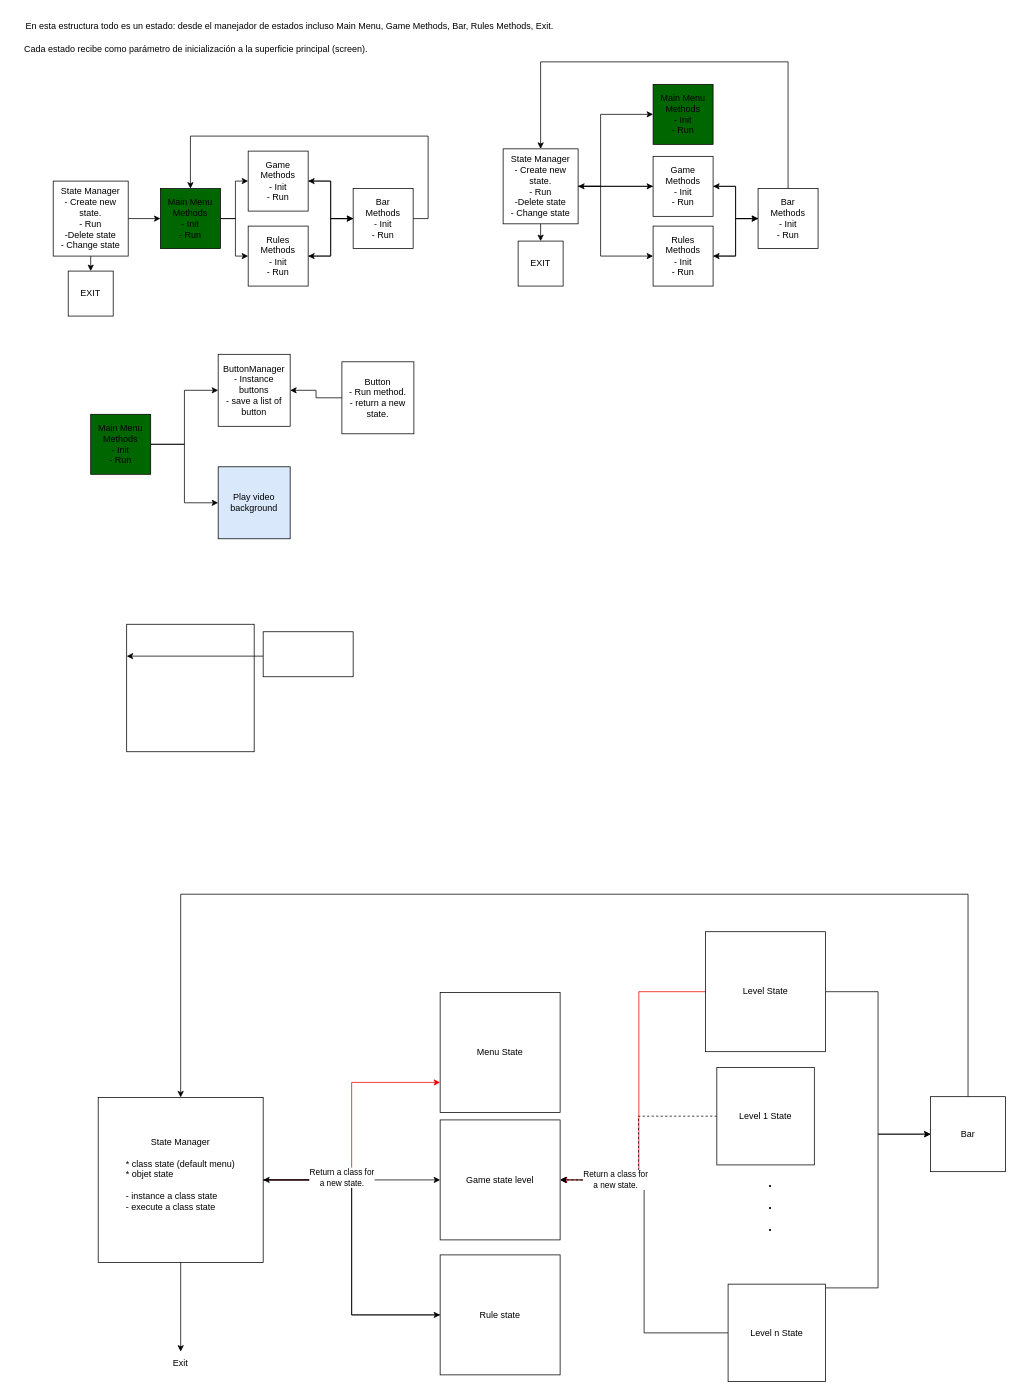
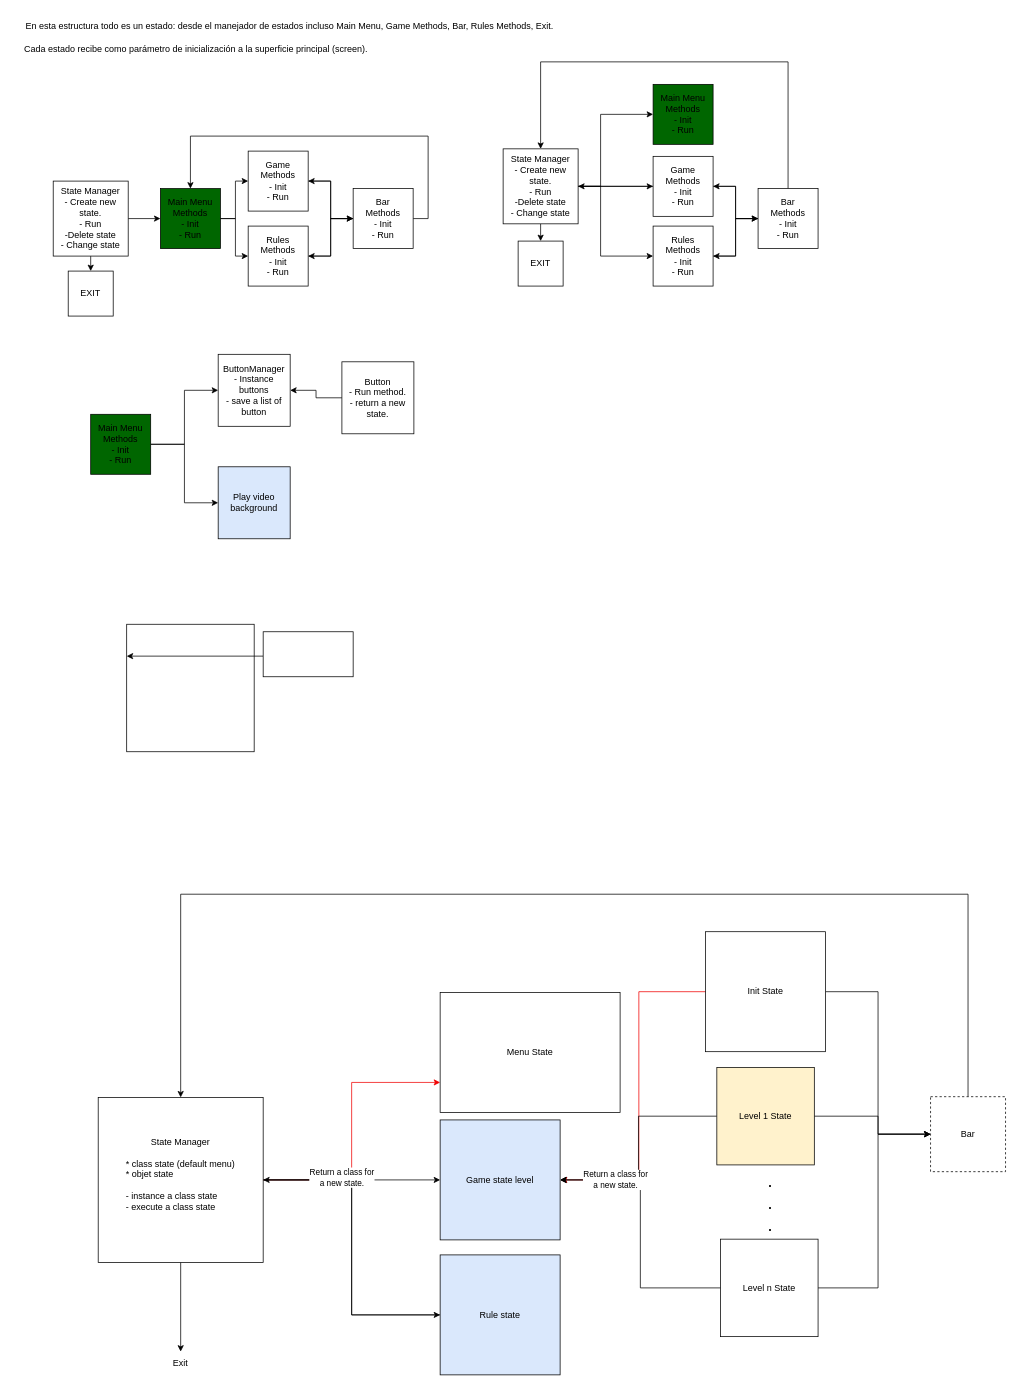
- <mxCell id="54" value="Level State" style="whiteSpace=wrap;html=1;aspect=fixed;" parent="1" vertex="1"><mxGeometry x="940" y="1242" width="160" height="160" as="geometry" /></mxCell>
+ <mxCell id="54" value="Init State" style="whiteSpace=wrap;html=1;aspect=fixed;" parent="1" vertex="1"><mxGeometry x="940" y="1242" width="160" height="160" as="geometry" /></mxCell>
- <mxCell id="48" value="Menu State" style="whiteSpace=wrap;html=1;aspect=fixed;" parent="1" vertex="1"><mxGeometry x="586" y="1323" width="160" height="160" as="geometry" /></mxCell>
+ <mxCell id="48" value="Menu State" style="whiteSpace=wrap;html=1;aspect=fixed;" parent="1" vertex="1"><mxGeometry x="586" y="1323" width="240" height="160" as="geometry" /></mxCell>
- <mxCell id="55" style="edgeStyle=orthogonalEdgeStyle;rounded=0;orthogonalLoop=1;jettySize=auto;html=1;entryX=1;entryY=0.5;entryDx=0;entryDy=0;dashed=1;" parent="1" source="57" target="49" edge="1"><mxGeometry relative="1" as="geometry" /></mxCell>
+ <mxCell id="55" style="edgeStyle=orthogonalEdgeStyle;rounded=0;orthogonalLoop=1;jettySize=auto;html=1;entryX=1;entryY=0.5;entryDx=0;entryDy=0;" parent="1" source="57" target="49" edge="1"><mxGeometry relative="1" as="geometry" /></mxCell>
- <mxCell id="57" value="Level 1 State" style="whiteSpace=wrap;html=1;aspect=fixed;" parent="1" vertex="1"><mxGeometry x="955" y="1423" width="130" height="130" as="geometry" /></mxCell>
+ <mxCell id="57" value="Level 1 State" style="whiteSpace=wrap;html=1;aspect=fixed;fillColor=#fff2cc;" parent="1" vertex="1"><mxGeometry x="955" y="1423" width="130" height="130" as="geometry" /></mxCell>
+ <mxCell id="56" style="edgeStyle=orthogonalEdgeStyle;rounded=0;orthogonalLoop=1;jettySize=auto;html=1;entryX=0;entryY=0.5;entryDx=0;entryDy=0;" parent="1" source="57" target="63" edge="1"><mxGeometry relative="1" as="geometry"><Array as="points"><mxPoint x="1170" y="1488" /><mxPoint x="1170" y="1512" /></Array></mxGeometry></mxCell>
- <mxCell id="63" value="Bar" style="whiteSpace=wrap;html=1;aspect=fixed;" parent="1" vertex="1"><mxGeometry x="1240" y="1462" width="100" height="100" as="geometry" /></mxCell>
+ <mxCell id="63" value="Bar" style="whiteSpace=wrap;html=1;aspect=fixed;dashed=1;" parent="1" vertex="1"><mxGeometry x="1240" y="1462" width="100" height="100" as="geometry" /></mxCell>
- <mxCell id="49" value="Game state level" style="whiteSpace=wrap;html=1;aspect=fixed;" parent="1" vertex="1"><mxGeometry x="586" y="1493" width="160" height="160" as="geometry" /></mxCell>
+ <mxCell id="49" value="Game state level" style="whiteSpace=wrap;html=1;aspect=fixed;fillColor=#dae8fc;" parent="1" vertex="1"><mxGeometry x="586" y="1493" width="160" height="160" as="geometry" /></mxCell>
- <mxCell id="51" value="Rule state" style="whiteSpace=wrap;html=1;aspect=fixed;" parent="1" vertex="1"><mxGeometry x="586" y="1673" width="160" height="160" as="geometry" /></mxCell>
+ <mxCell id="51" value="Rule state" style="whiteSpace=wrap;html=1;aspect=fixed;fillColor=#dae8fc;" parent="1" vertex="1"><mxGeometry x="586" y="1673" width="160" height="160" as="geometry" /></mxCell>
- <mxCell id="60" value="Level n State" style="whiteSpace=wrap;html=1;aspect=fixed;" parent="1" vertex="1"><mxGeometry x="970" y="1712" width="130" height="130" as="geometry" /></mxCell>
+ <mxCell id="60" value="Level n State" style="whiteSpace=wrap;html=1;aspect=fixed;" parent="1" vertex="1"><mxGeometry x="960" y="1652" width="130" height="130" as="geometry" /></mxCell>
